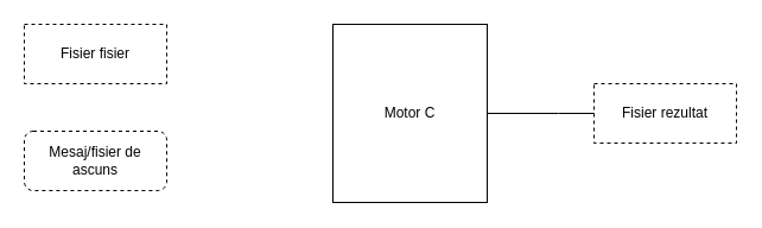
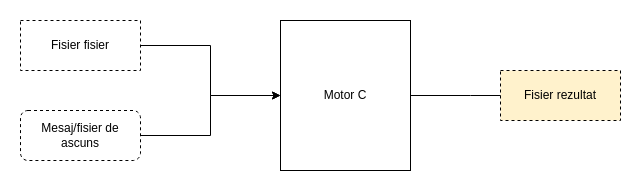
+ <mxCell id="2" style="edgeStyle=orthogonalEdgeStyle;rounded=0;orthogonalLoop=1;jettySize=auto;html=1;exitX=1;exitY=0.5;exitDx=0;exitDy=0;entryX=0;entryY=0.5;entryDx=0;entryDy=0;strokeColor=light-dark(#000000,#3333FF);" edge="1" parent="1" source="3" target="8"><mxGeometry relative="1" as="geometry" /></mxCell>
- <mxCell id="9" value="Fisier rezultat" style="rounded=0;whiteSpace=wrap;html=1;dashed=1;" vertex="1" parent="1"><mxGeometry x="500" y="70" width="120" height="50" as="geometry" /></mxCell>
+ <mxCell id="9" value="Fisier rezultat" style="rounded=0;whiteSpace=wrap;html=1;dashed=1;fillColor=#fff2cc;" vertex="1" parent="1"><mxGeometry x="500" y="70" width="120" height="50" as="geometry" /></mxCell>
+ <mxCell id="5" style="edgeStyle=orthogonalEdgeStyle;rounded=0;orthogonalLoop=1;jettySize=auto;html=1;exitX=1;exitY=0.5;exitDx=0;exitDy=0;entryX=0;entryY=0.5;entryDx=0;entryDy=0;strokeColor=light-dark(#000000,#3333FF);" edge="1" parent="1" source="6" target="8"><mxGeometry relative="1" as="geometry" /></mxCell>
